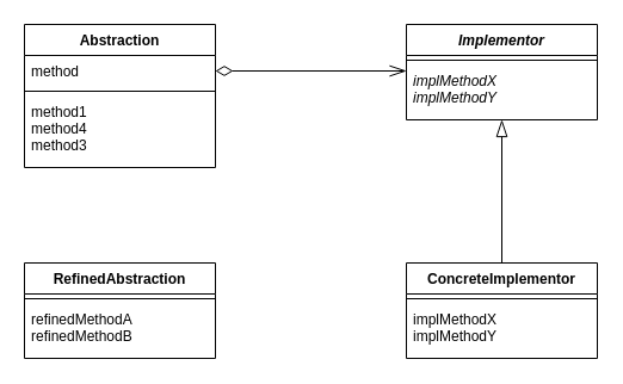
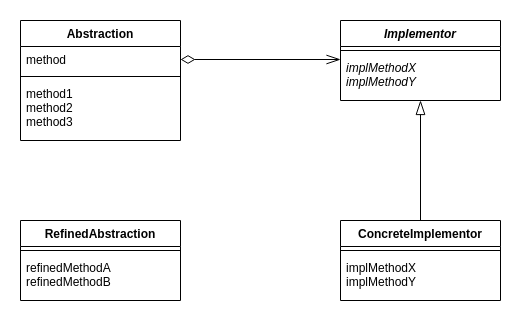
- <mxCell id="5" value="method1&#10;method4&#10;method3" style="text;strokeColor=none;fillColor=none;align=left;verticalAlign=top;spacingLeft=4;spacingRight=4;overflow=hidden;rotatable=0;points=[[0,0.5],[1,0.5]];portConstraint=eastwest;" vertex="1" parent="2"><mxGeometry y="60" width="160" height="60" as="geometry" /></mxCell>
+ <mxCell id="5" value="method1&#10;method2&#10;method3" style="text;strokeColor=none;fillColor=none;align=left;verticalAlign=top;spacingLeft=4;spacingRight=4;overflow=hidden;rotatable=0;points=[[0,0.5],[1,0.5]];portConstraint=eastwest;" vertex="1" parent="2"><mxGeometry y="60" width="160" height="60" as="geometry" /></mxCell>
